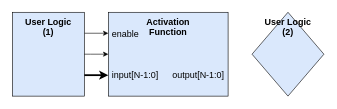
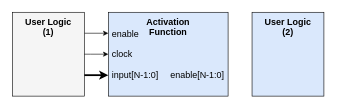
- <mxCell id="4" value="User Logic&lt;br&gt;(1)" style="rounded=0;whiteSpace=wrap;html=1;verticalAlign=top;fontStyle=1;fontSize=15;fillColor=#dae8fc;strokeColor=#000000;" vertex="1" parent="2"><mxGeometry width="120" height="140" as="geometry" /></mxCell>
+ <mxCell id="4" value="User Logic&lt;br&gt;(1)" style="rounded=0;whiteSpace=wrap;html=1;verticalAlign=top;fontStyle=1;fontSize=15;fillColor=#f5f5f5;strokeColor=#000000;" vertex="1" parent="2"><mxGeometry width="120" height="140" as="geometry" /></mxCell>
+ <mxCell id="8" value="&amp;nbsp;clock" style="text;html=1;strokeColor=none;fillColor=none;align=left;verticalAlign=middle;whiteSpace=wrap;rounded=0;fontSize=15;" vertex="1" parent="2"><mxGeometry x="160" y="55" width="60" height="30" as="geometry" /></mxCell>
- <mxCell id="10" value="User Logic&lt;br&gt;(2)" style="rhombus;whiteSpace=wrap;html=1;verticalAlign=top;fontStyle=1;fontSize=15;fillColor=#dae8fc;strokeColor=#000000;" vertex="1" parent="2"><mxGeometry x="400" width="120" height="140" as="geometry" /></mxCell>
+ <mxCell id="10" value="User Logic&lt;br&gt;(2)" style="rounded=0;whiteSpace=wrap;html=1;verticalAlign=top;fontStyle=1;fontSize=15;fillColor=#dae8fc;strokeColor=#000000;" vertex="1" parent="2"><mxGeometry x="400" width="120" height="140" as="geometry" /></mxCell>
- <mxCell id="11" value="output[N-1:0]&amp;nbsp;" style="text;html=1;strokeColor=none;fillColor=none;align=right;verticalAlign=middle;whiteSpace=wrap;rounded=0;fontSize=15;" vertex="1" parent="2"><mxGeometry x="250" y="90" width="110" height="30" as="geometry" /></mxCell>
+ <mxCell id="11" value="enable[N-1:0]&amp;nbsp;" style="text;html=1;strokeColor=none;fillColor=none;align=right;verticalAlign=middle;whiteSpace=wrap;rounded=0;fontSize=15;" vertex="1" parent="2"><mxGeometry x="250" y="90" width="110" height="30" as="geometry" /></mxCell>
